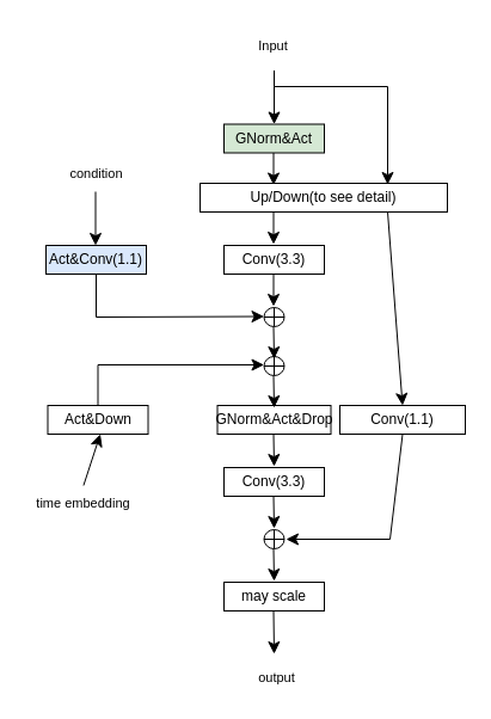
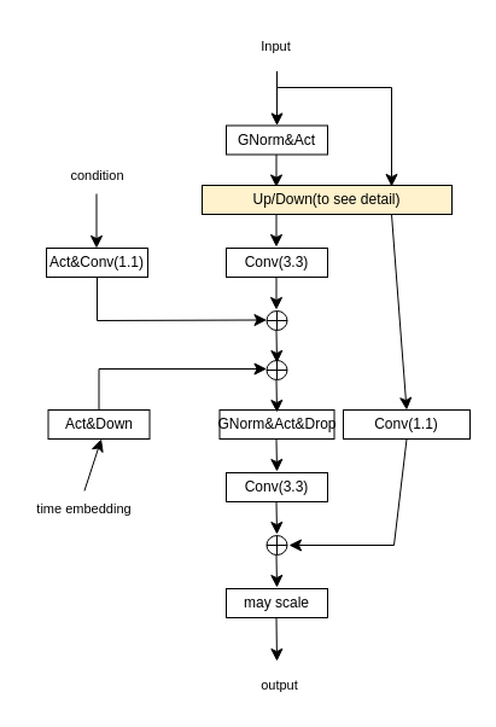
- <mxCell id="2" value="GNorm&amp;amp;Act" style="rounded=0;whiteSpace=wrap;html=1;fillColor=#d5e8d4;" parent="1" vertex="1"><mxGeometry x="187" y="103.5" width="84" height="24" as="geometry" /></mxCell>
+ <mxCell id="2" value="GNorm&amp;amp;Act" style="rounded=0;whiteSpace=wrap;html=1;" parent="1" vertex="1"><mxGeometry x="187" y="103.5" width="84" height="24" as="geometry" /></mxCell>
- <mxCell id="5" value="Up/Down(to see detail)" style="rounded=0;whiteSpace=wrap;html=1;" parent="1" vertex="1"><mxGeometry x="167" y="153" width="207" height="24" as="geometry" /></mxCell>
+ <mxCell id="5" value="Up/Down(to see detail)" style="rounded=0;whiteSpace=wrap;html=1;fillColor=#fff2cc;" parent="1" vertex="1"><mxGeometry x="167" y="153" width="207" height="24" as="geometry" /></mxCell>
- <mxCell id="15" value="Act&amp;amp;Conv(1.1)" style="rounded=0;whiteSpace=wrap;html=1;fillColor=#dae8fc;" parent="1" vertex="1"><mxGeometry x="38" y="205" width="84" height="24" as="geometry" /></mxCell>
+ <mxCell id="15" value="Act&amp;amp;Conv(1.1)" style="rounded=0;whiteSpace=wrap;html=1;" parent="1" vertex="1"><mxGeometry x="38" y="205" width="84" height="24" as="geometry" /></mxCell>
